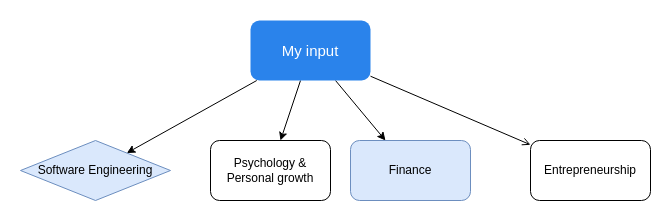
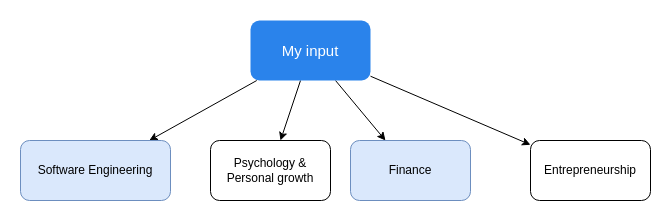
- <mxCell id="5" style="edgeStyle=none;rounded=0;orthogonalLoop=1;jettySize=auto;html=1;endArrow=open;" edge="1" parent="1" source="6" target="10"><mxGeometry relative="1" as="geometry" /></mxCell>
+ <mxCell id="5" style="edgeStyle=none;rounded=0;orthogonalLoop=1;jettySize=auto;html=1;" edge="1" parent="1" source="6" target="10"><mxGeometry relative="1" as="geometry" /></mxCell>
- <mxCell id="7" value="Software Engineering" style="rhombus;whiteSpace=wrap;html=1;fillColor=#dae8fc;strokeColor=#6c8ebf;" vertex="1" parent="1"><mxGeometry x="20" y="140" width="150" height="60" as="geometry" /></mxCell>
+ <mxCell id="7" value="Software Engineering" style="rounded=1;whiteSpace=wrap;html=1;fillColor=#dae8fc;strokeColor=#6c8ebf;" vertex="1" parent="1"><mxGeometry x="20" y="140" width="150" height="60" as="geometry" /></mxCell>
